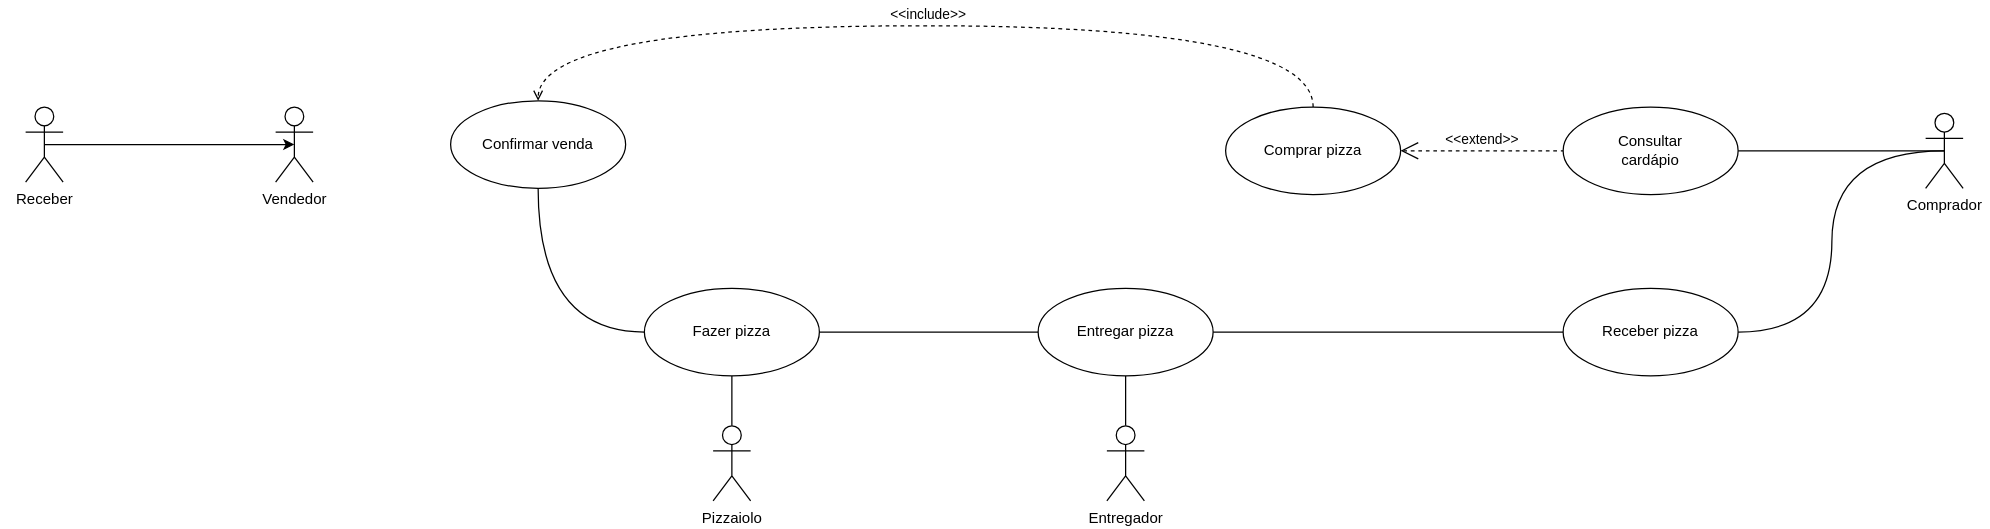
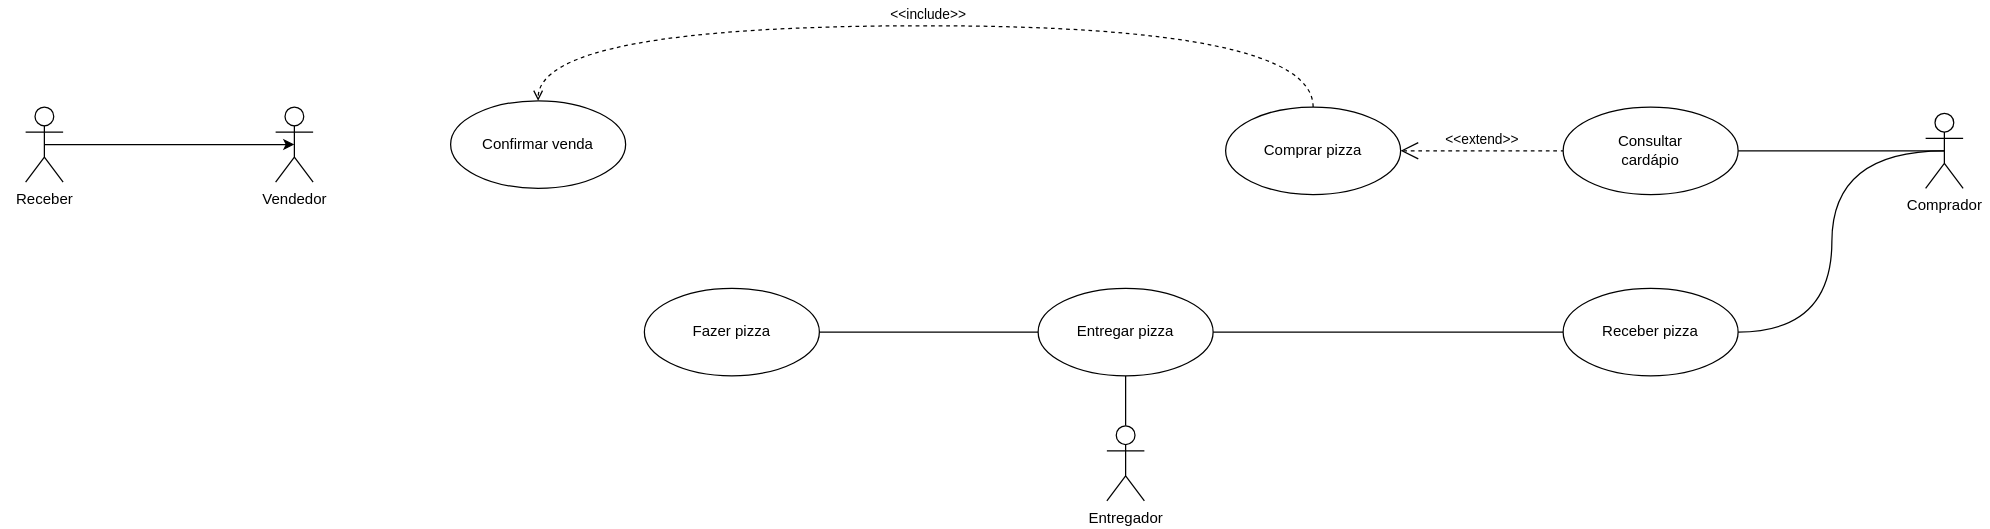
- <mxCell id="9" style="edgeStyle=orthogonalEdgeStyle;rounded=0;orthogonalLoop=1;jettySize=auto;html=1;exitX=0.5;exitY=1;exitDx=0;exitDy=0;entryX=0;entryY=0.5;entryDx=0;entryDy=0;endArrow=none;endFill=0;curved=1;" parent="1" source="10" target="14" edge="1"><mxGeometry relative="1" as="geometry" /></mxCell>
- <mxCell id="11" style="edgeStyle=orthogonalEdgeStyle;rounded=0;orthogonalLoop=1;jettySize=auto;html=1;exitX=0.5;exitY=0;exitDx=0;exitDy=0;exitPerimeter=0;entryX=0.5;entryY=1;entryDx=0;entryDy=0;endArrow=none;endFill=0;" parent="1" source="12" target="14" edge="1"><mxGeometry relative="1" as="geometry" /></mxCell>
- <mxCell id="12" value="Pizzaiolo" style="shape=umlActor;verticalLabelPosition=bottom;verticalAlign=top;html=1;" parent="1" vertex="1"><mxGeometry x="570" y="340" width="30" height="60" as="geometry" /></mxCell>
